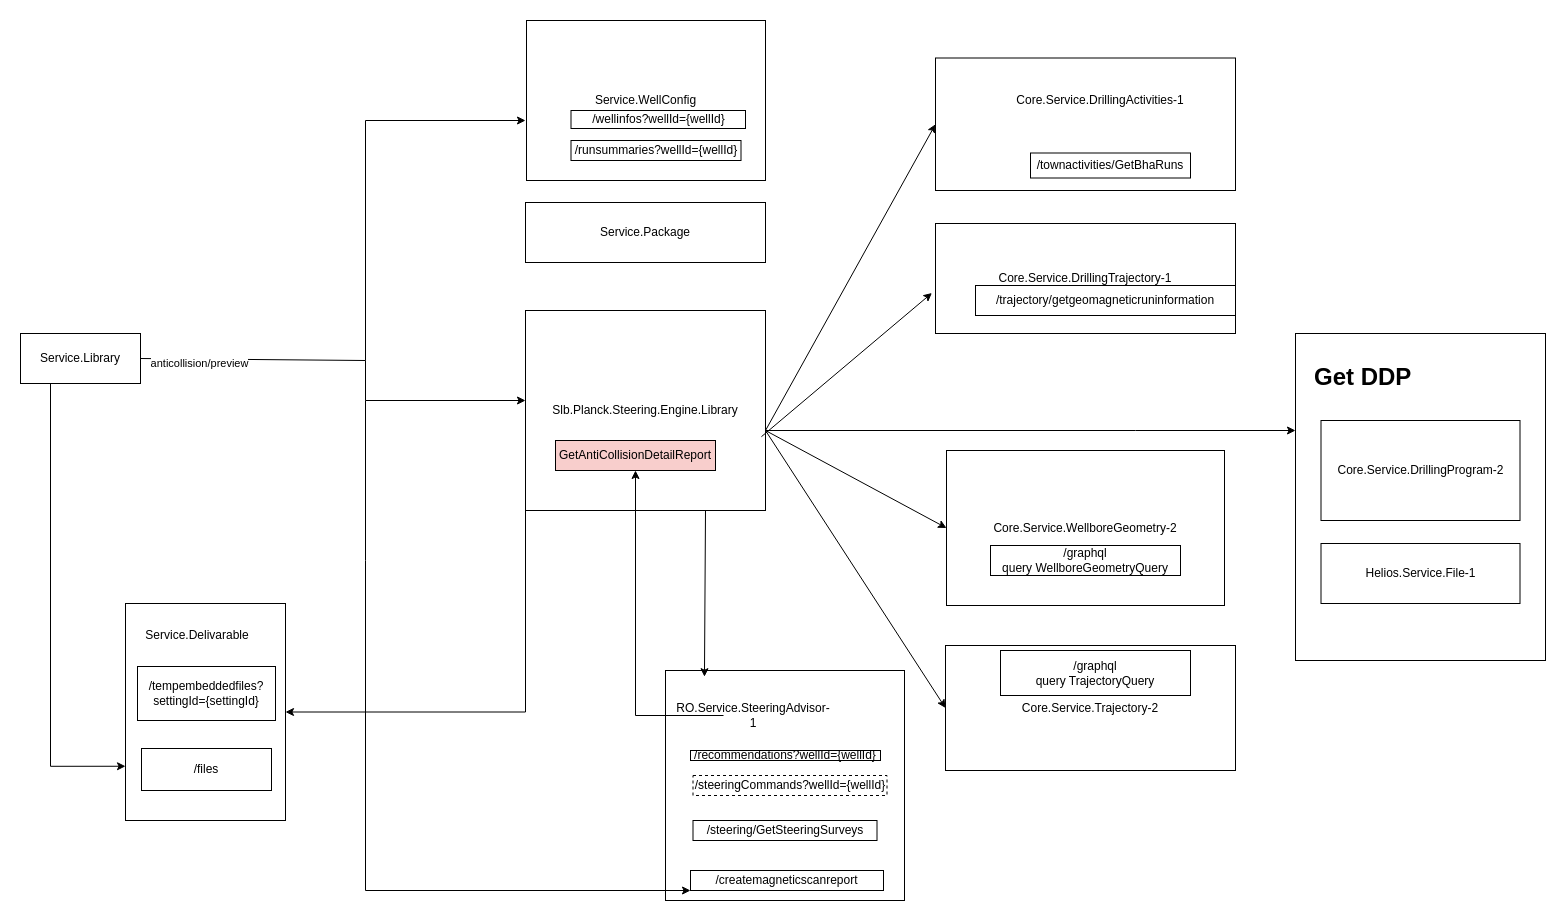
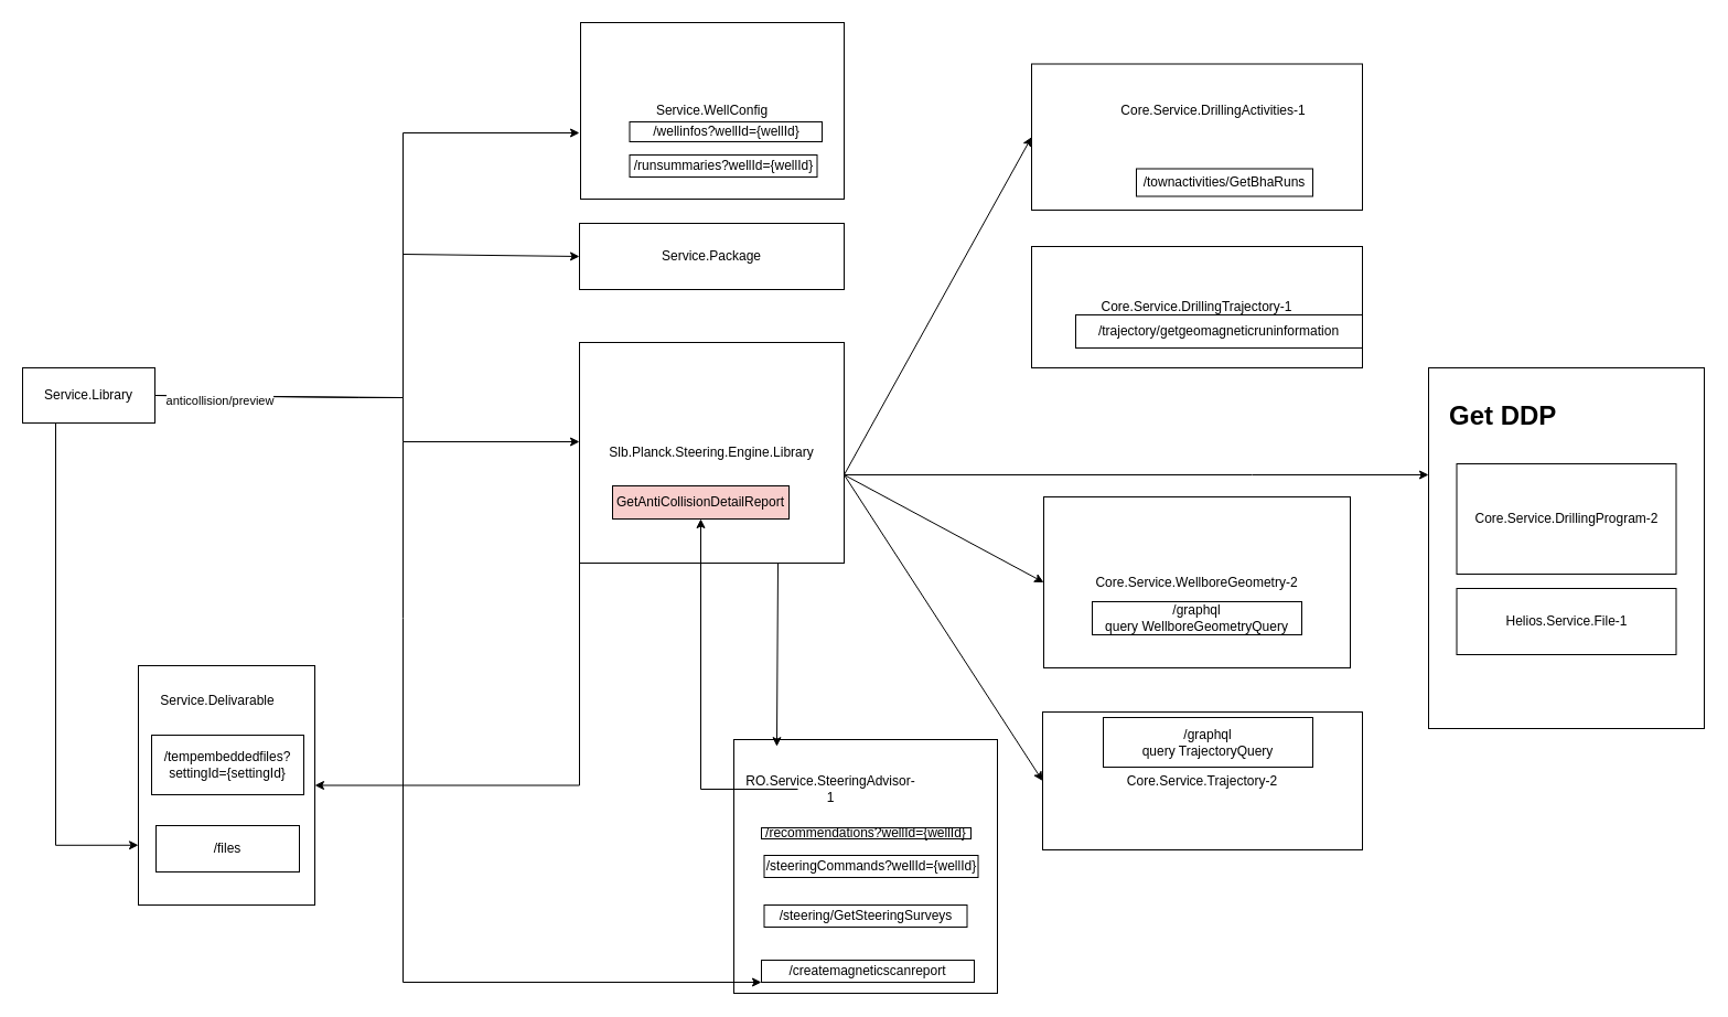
+ <mxCell id="6" value="" style="endArrow=classic;html=1;rounded=0;exitX=1;exitY=0.5;exitDx=0;exitDy=0;entryX=0;entryY=0.5;entryDx=0;entryDy=0;" edge="1" parent="1" source="3" target="5"><mxGeometry width="50" height="50" relative="1" as="geometry"><mxPoint x="355" y="430" as="sourcePoint" /><mxPoint x="325" y="330" as="targetPoint" /><Array as="points"><mxPoint x="325" y="360" /><mxPoint x="365" y="360" /><mxPoint x="365" y="230" /></Array></mxGeometry></mxCell>
- <mxCell id="44" value="" style="endArrow=classic;html=1;rounded=0;exitX=0.983;exitY=0.631;exitDx=0;exitDy=0;exitPerimeter=0;entryX=-0.012;entryY=0.632;entryDx=0;entryDy=0;entryPerimeter=0;" edge="1" parent="1" source="34" target="24"><mxGeometry width="50" height="50" relative="1" as="geometry"><mxPoint x="775" y="440" as="sourcePoint" /><mxPoint x="945" y="134" as="targetPoint" /><Array as="points" /></mxGeometry></mxCell>
- <mxCell id="29" value="Helios.Service.File-1" style="rounded=0;whiteSpace=wrap;html=1;" vertex="1" parent="1"><mxGeometry x="1320.5" y="543" width="199" height="60" as="geometry" /></mxCell>
+ <mxCell id="29" value="Helios.Service.File-1" style="rounded=0;whiteSpace=wrap;html=1;" vertex="1" parent="1"><mxGeometry x="1320.5" y="533" width="199" height="60" as="geometry" /></mxCell>
- <mxCell id="15" value="/steeringCommands?wellId={wellId}" style="rounded=0;whiteSpace=wrap;html=1;dashed=1;" vertex="1" parent="1"><mxGeometry x="692.5" y="775" width="194" height="20" as="geometry" /></mxCell>
+ <mxCell id="15" value="/steeringCommands?wellId={wellId}" style="rounded=0;whiteSpace=wrap;html=1;" vertex="1" parent="1"><mxGeometry x="692.5" y="775" width="194" height="20" as="geometry" /></mxCell>
